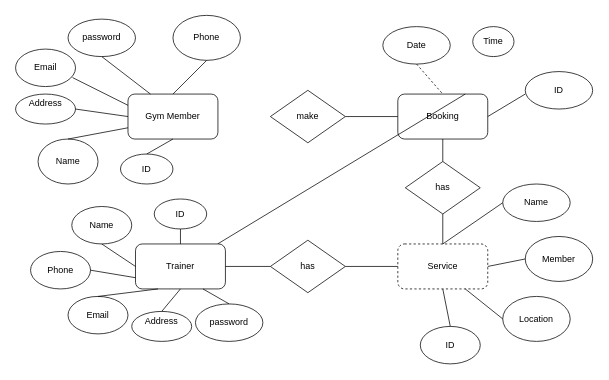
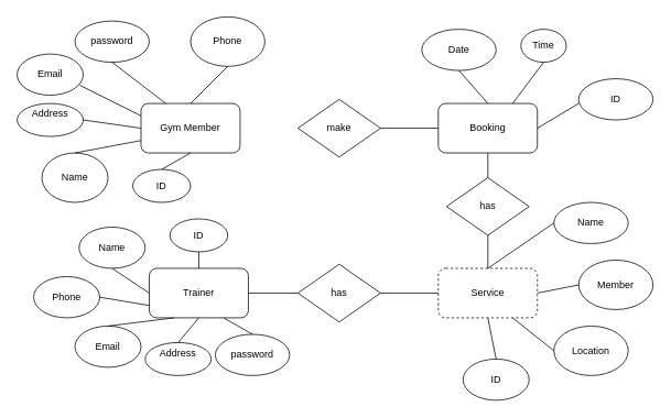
- <mxCell id="18" value="" style="endArrow=none;html=1;rounded=0;entryX=0.5;entryY=0;entryDx=0;entryDy=0;exitX=0.5;exitY=1;exitDx=0;exitDy=0;dashed=1;" edge="1" parent="1" source="14" target="11"><mxGeometry width="50" height="50" relative="1" as="geometry"><mxPoint x="490" y="145" as="sourcePoint" /><mxPoint x="540" y="95" as="targetPoint" /></mxGeometry></mxCell>
+ <mxCell id="18" value="" style="endArrow=none;html=1;rounded=0;entryX=0.5;entryY=0;entryDx=0;entryDy=0;exitX=0.5;exitY=1;exitDx=0;exitDy=0;" edge="1" parent="1" source="14" target="11"><mxGeometry width="50" height="50" relative="1" as="geometry"><mxPoint x="490" y="145" as="sourcePoint" /><mxPoint x="540" y="95" as="targetPoint" /></mxGeometry></mxCell>
- <mxCell id="19" value="" style="endArrow=none;html=1;rounded=0;exitX=0.75;exitY=0;exitDx=0;exitDy=0;" edge="1" parent="1" source="11" target="33"><mxGeometry width="50" height="50" relative="1" as="geometry"><mxPoint x="590" y="130" as="sourcePoint" /><mxPoint x="640" y="80" as="targetPoint" /></mxGeometry></mxCell>
+ <mxCell id="19" value="" style="endArrow=none;html=1;rounded=0;entryX=0.5;entryY=1;entryDx=0;entryDy=0;exitX=0.75;exitY=0;exitDx=0;exitDy=0;" edge="1" parent="1" source="11" target="15"><mxGeometry width="50" height="50" relative="1" as="geometry"><mxPoint x="590" y="130" as="sourcePoint" /><mxPoint x="640" y="80" as="targetPoint" /></mxGeometry></mxCell>
